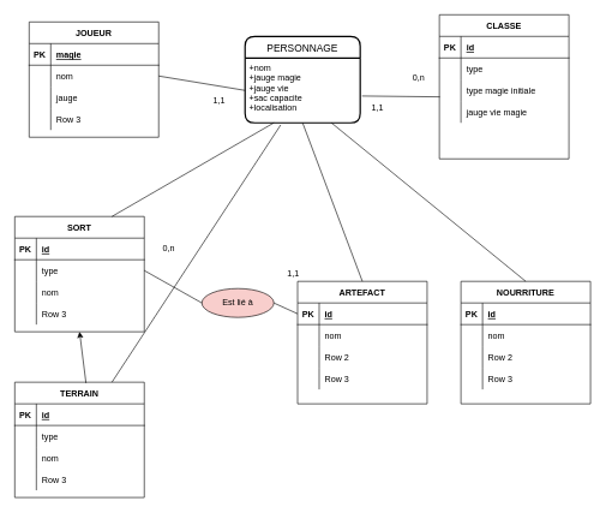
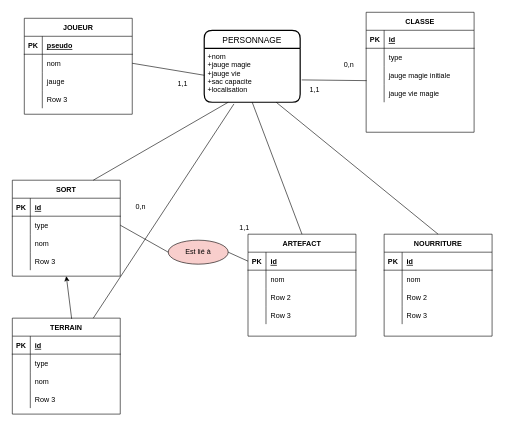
- <mxCell id="5" value="magie" style="shape=partialRectangle;connectable=0;fillColor=none;top=0;left=0;bottom=0;right=0;align=left;spacingLeft=6;fontStyle=5;overflow=hidden;" vertex="1" parent="3"><mxGeometry x="30" width="150" height="30" as="geometry"><mxRectangle width="150" height="30" as="alternateBounds" /></mxGeometry></mxCell>
+ <mxCell id="5" value="pseudo" style="shape=partialRectangle;connectable=0;fillColor=none;top=0;left=0;bottom=0;right=0;align=left;spacingLeft=6;fontStyle=5;overflow=hidden;" vertex="1" parent="3"><mxGeometry x="30" width="150" height="30" as="geometry"><mxRectangle width="150" height="30" as="alternateBounds" /></mxGeometry></mxCell>
- <mxCell id="24" value="type magie initiale" style="shape=partialRectangle;connectable=0;fillColor=none;top=0;left=0;bottom=0;right=0;align=left;spacingLeft=6;overflow=hidden;" vertex="1" parent="22"><mxGeometry x="30" width="150" height="30" as="geometry"><mxRectangle width="150" height="30" as="alternateBounds" /></mxGeometry></mxCell>
+ <mxCell id="24" value="jauge magie initiale" style="shape=partialRectangle;connectable=0;fillColor=none;top=0;left=0;bottom=0;right=0;align=left;spacingLeft=6;overflow=hidden;" vertex="1" parent="22"><mxGeometry x="30" width="150" height="30" as="geometry"><mxRectangle width="150" height="30" as="alternateBounds" /></mxGeometry></mxCell>
